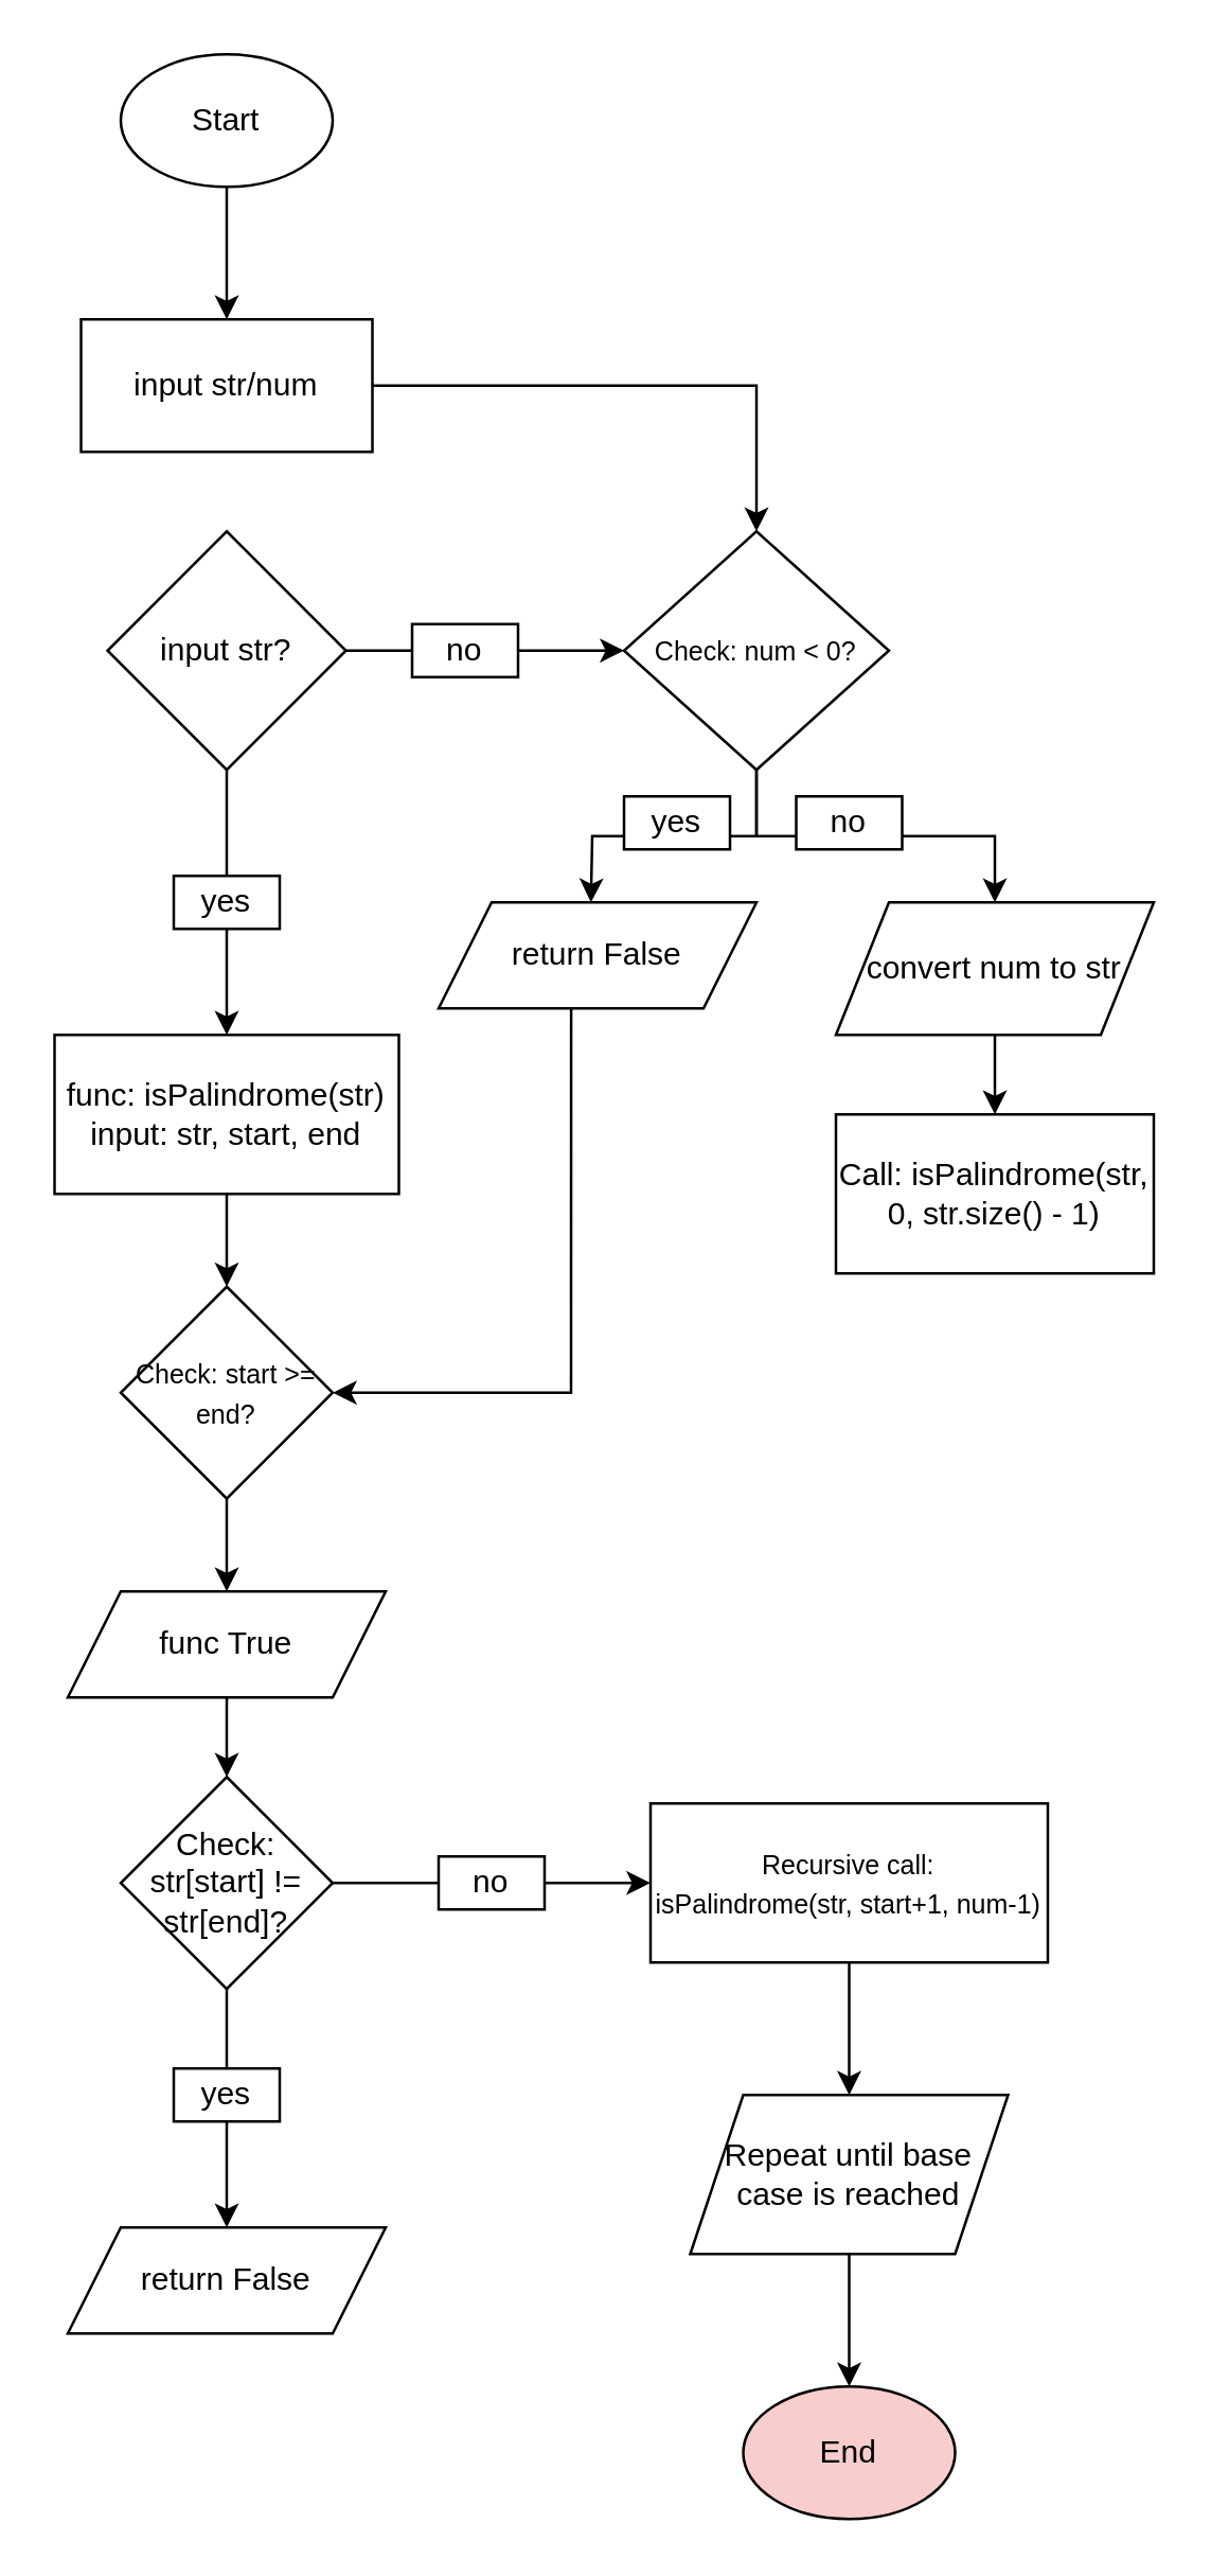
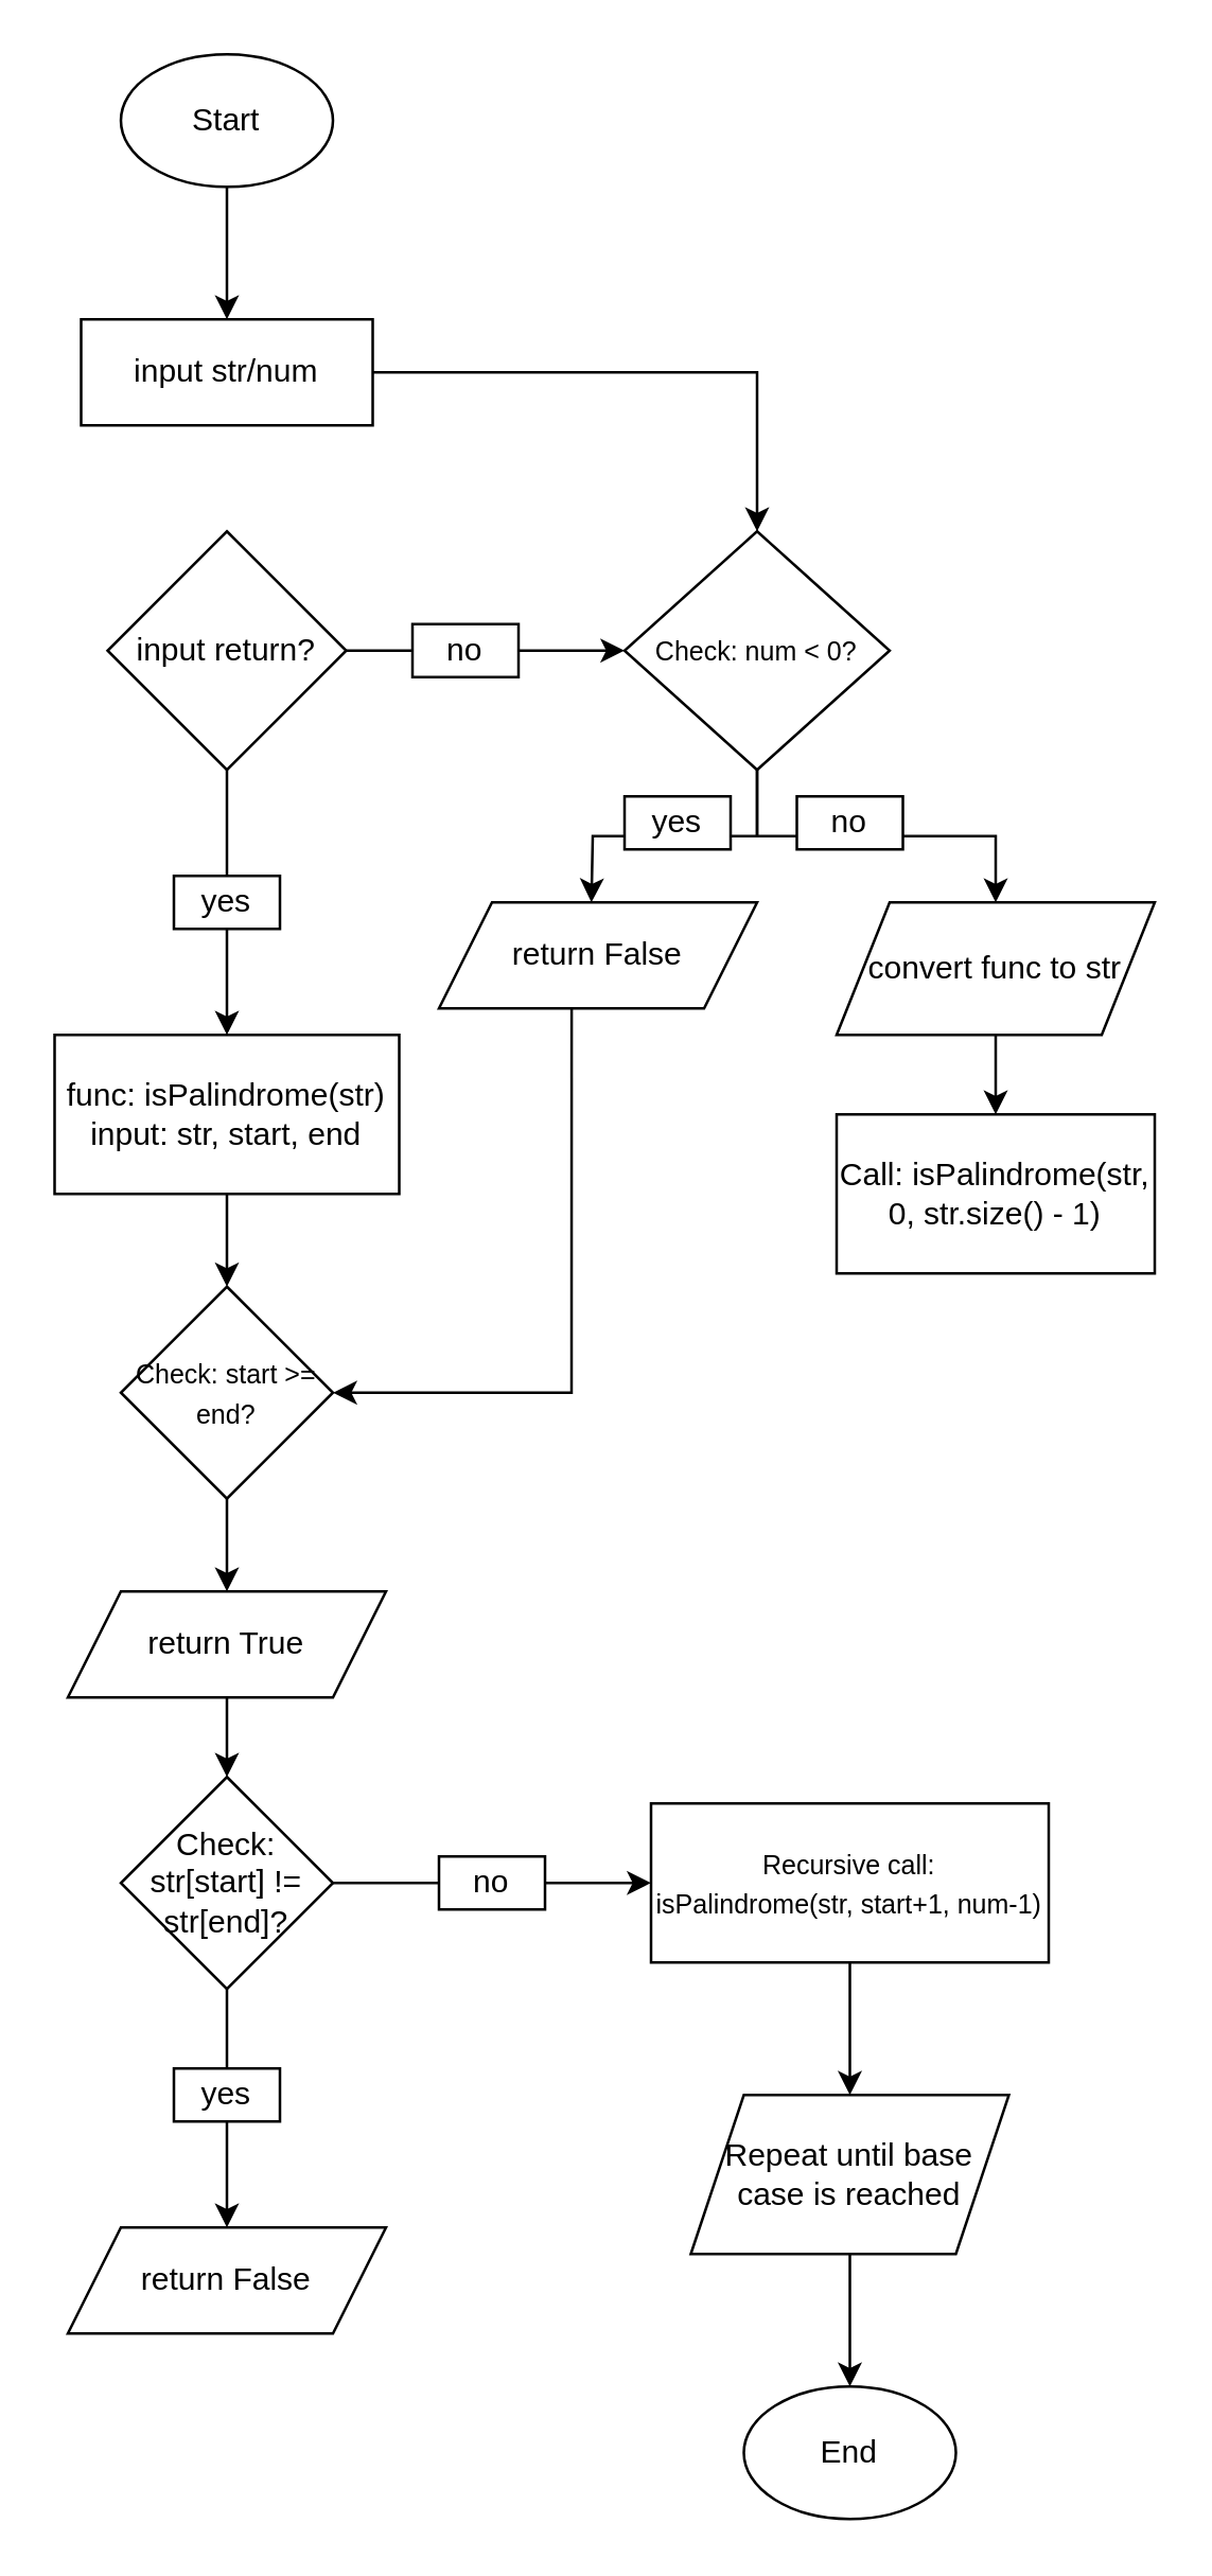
- <mxCell id="5" value="input str/num" style="rounded=0;whiteSpace=wrap;html=1;" vertex="1" parent="1"><mxGeometry x="30" y="120" width="110" height="50" as="geometry" /></mxCell>
+ <mxCell id="5" value="input str/num" style="rounded=0;whiteSpace=wrap;html=1;" vertex="1" parent="1"><mxGeometry x="30" y="120" width="110" height="40" as="geometry" /></mxCell>
- <mxCell id="8" value="input str?" style="rhombus;whiteSpace=wrap;html=1;" vertex="1" parent="1"><mxGeometry x="40" y="200" width="90" height="90" as="geometry" /></mxCell>
+ <mxCell id="8" value="input return?" style="rhombus;whiteSpace=wrap;html=1;" vertex="1" parent="1"><mxGeometry x="40" y="200" width="90" height="90" as="geometry" /></mxCell>
- <mxCell id="17" value="convert num to str" style="shape=parallelogram;perimeter=parallelogramPerimeter;whiteSpace=wrap;html=1;fixedSize=1;" vertex="1" parent="1"><mxGeometry x="315" y="340" width="120" height="50" as="geometry" /></mxCell>
+ <mxCell id="17" value="convert func to str" style="shape=parallelogram;perimeter=parallelogramPerimeter;whiteSpace=wrap;html=1;fixedSize=1;" vertex="1" parent="1"><mxGeometry x="315" y="340" width="120" height="50" as="geometry" /></mxCell>
- <mxCell id="26" value="func &lt;span class=&quot;hljs-literal&quot;&gt;True&lt;/span&gt;" style="shape=parallelogram;perimeter=parallelogramPerimeter;whiteSpace=wrap;html=1;fixedSize=1;" vertex="1" parent="1"><mxGeometry x="25" y="600" width="120" height="40" as="geometry" /></mxCell>
+ <mxCell id="26" value="return &lt;span class=&quot;hljs-literal&quot;&gt;True&lt;/span&gt;" style="shape=parallelogram;perimeter=parallelogramPerimeter;whiteSpace=wrap;html=1;fixedSize=1;" vertex="1" parent="1"><mxGeometry x="25" y="600" width="120" height="40" as="geometry" /></mxCell>
- <mxCell id="33" value="End" style="ellipse;whiteSpace=wrap;html=1;fillColor=#f8cecc;" vertex="1" parent="1"><mxGeometry x="280" y="900" width="80" height="50" as="geometry" /></mxCell>
+ <mxCell id="33" value="End" style="ellipse;whiteSpace=wrap;html=1;" vertex="1" parent="1"><mxGeometry x="280" y="900" width="80" height="50" as="geometry" /></mxCell>
